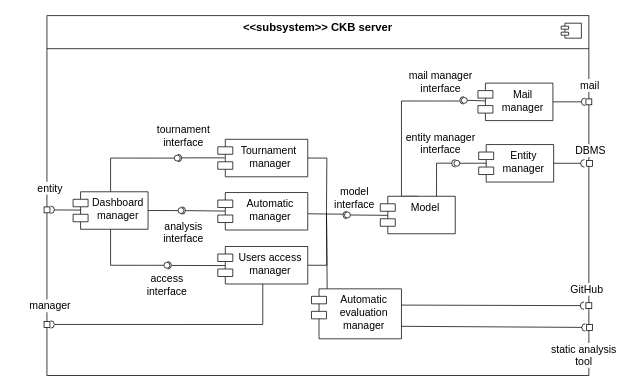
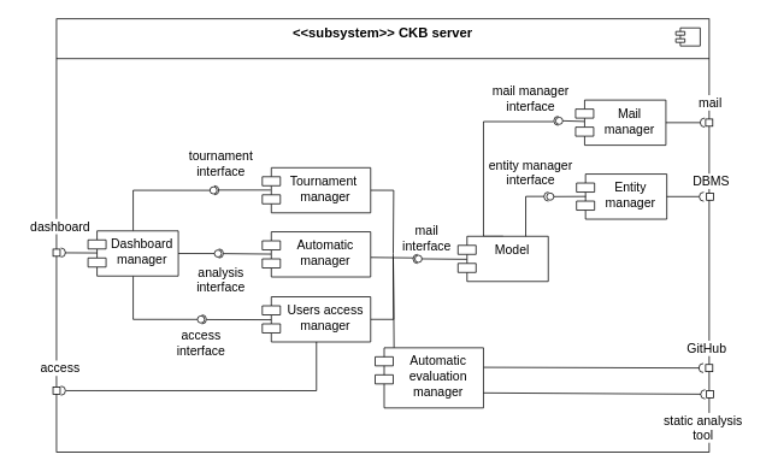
- <mxCell id="48" value="entity" style="text;html=1;align=center;verticalAlign=middle;resizable=0;points=[];autosize=1;strokeColor=none;fillColor=none;labelBackgroundColor=default;fontSize=14;" parent="1" vertex="1"><mxGeometry x="20.5" y="234.87" width="90" height="30" as="geometry" /></mxCell>
+ <mxCell id="48" value="dashboard" style="text;html=1;align=center;verticalAlign=middle;resizable=0;points=[];autosize=1;strokeColor=none;fillColor=none;labelBackgroundColor=default;fontSize=14;" parent="1" vertex="1"><mxGeometry x="20.5" y="234.87" width="90" height="30" as="geometry" /></mxCell>
- <mxCell id="21" value="model &lt;br style=&quot;font-size: 14px;&quot;&gt;interface" style="text;html=1;align=center;verticalAlign=middle;resizable=0;points=[];autosize=1;strokeColor=none;fillColor=none;fontSize=14;" parent="1" vertex="1"><mxGeometry x="431.75" y="237.94" width="80" height="50" as="geometry" /></mxCell>
+ <mxCell id="21" value="mail &lt;br style=&quot;font-size: 14px;&quot;&gt;interface" style="text;html=1;align=center;verticalAlign=middle;resizable=0;points=[];autosize=1;strokeColor=none;fillColor=none;fontSize=14;" parent="1" vertex="1"><mxGeometry x="431.75" y="237.94" width="80" height="50" as="geometry" /></mxCell>
- <mxCell id="47" value="manager" style="text;html=1;align=center;verticalAlign=middle;resizable=0;points=[];autosize=1;strokeColor=none;fillColor=none;labelBackgroundColor=default;fontSize=14;" parent="1" vertex="1"><mxGeometry x="30.5" y="391.87" width="70" height="30" as="geometry" /></mxCell>
+ <mxCell id="47" value="access" style="text;html=1;align=center;verticalAlign=middle;resizable=0;points=[];autosize=1;strokeColor=none;fillColor=none;labelBackgroundColor=default;fontSize=14;" parent="1" vertex="1"><mxGeometry x="30.5" y="391.87" width="70" height="30" as="geometry" /></mxCell>
